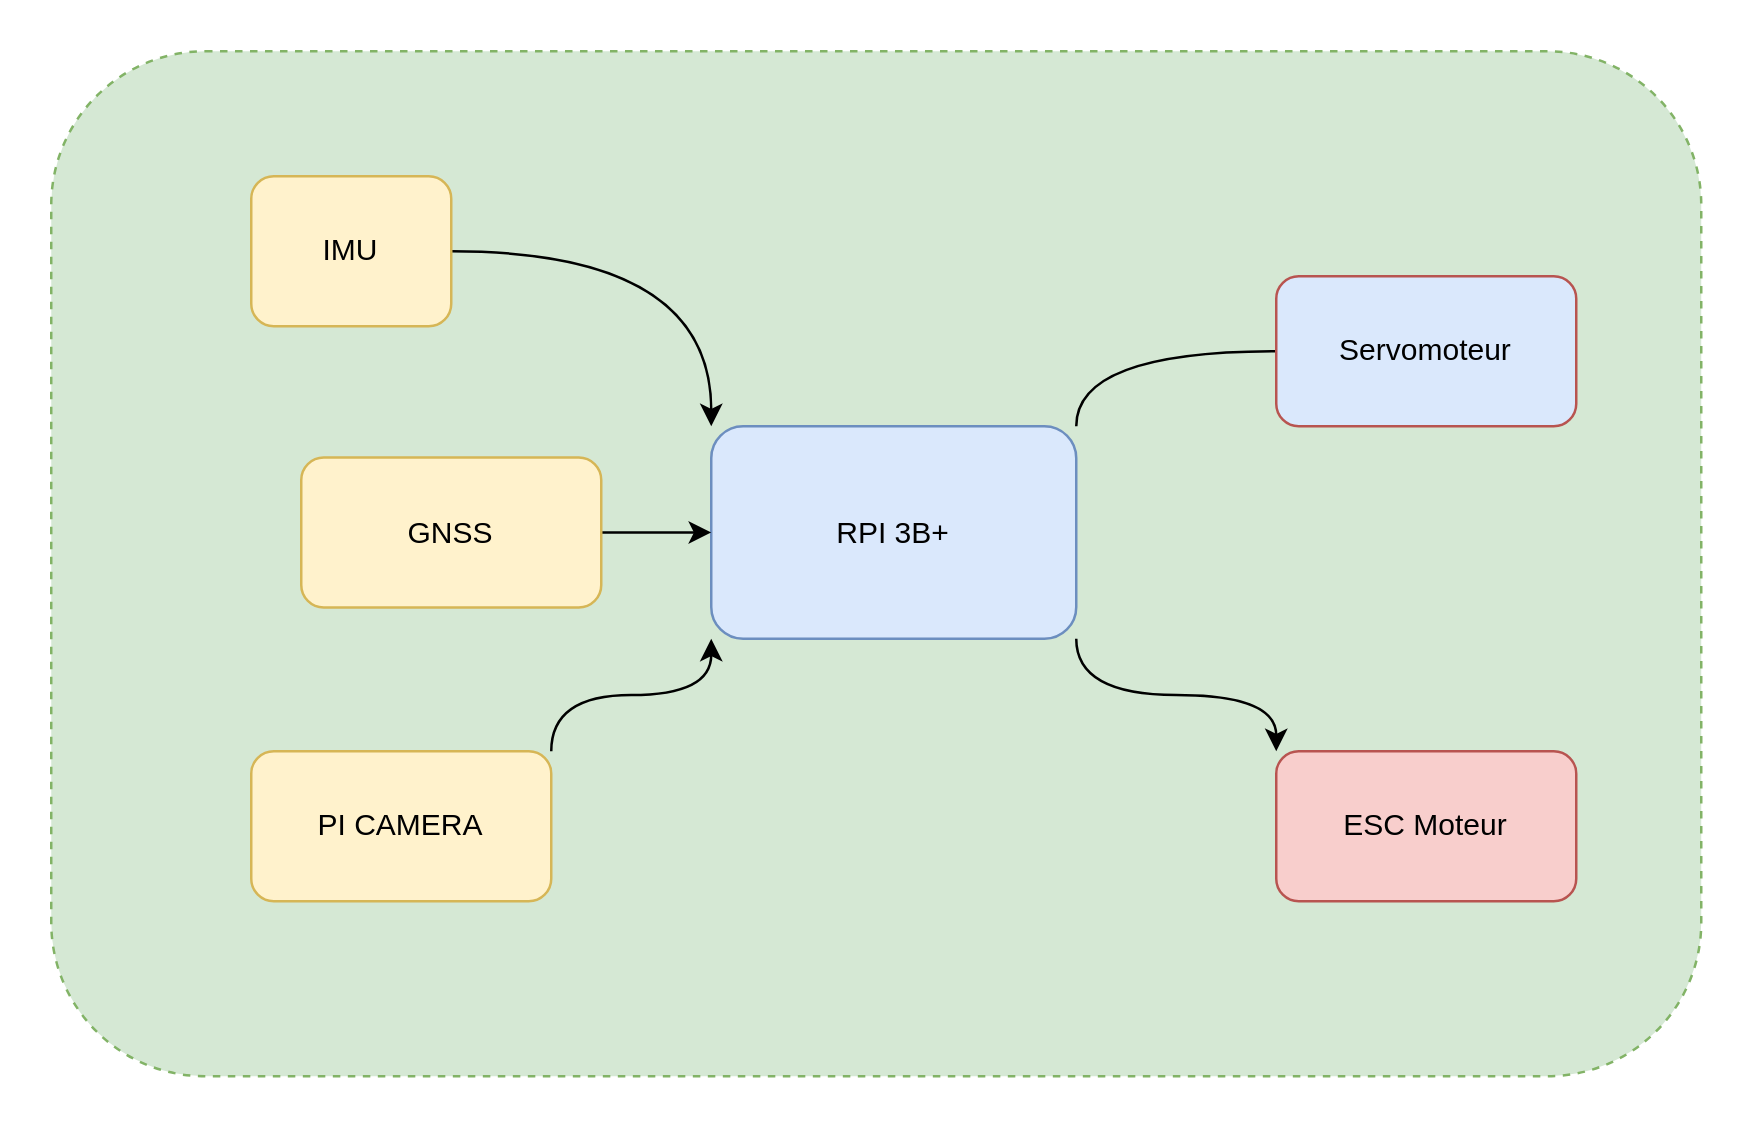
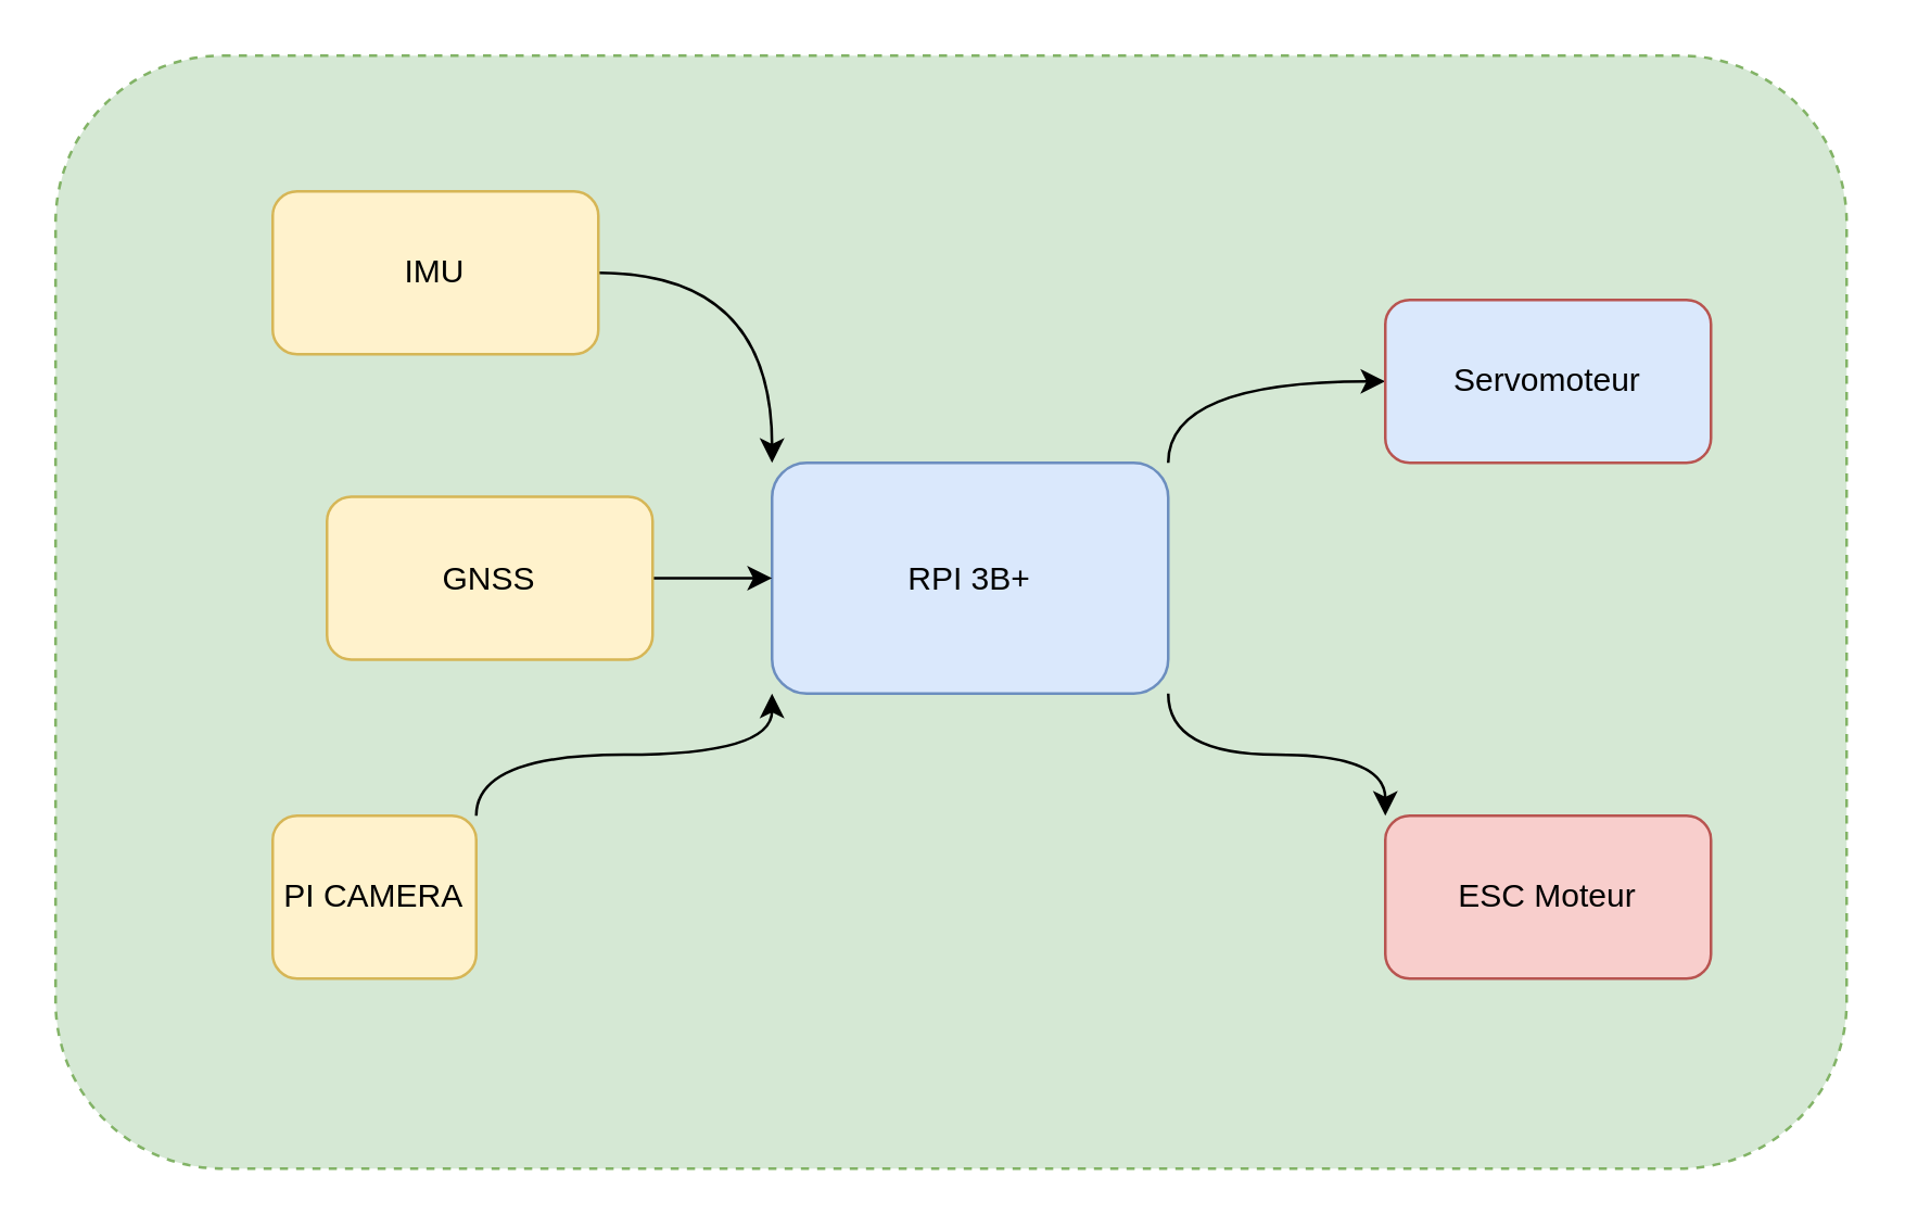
- <mxCell id="7" value="IMU" style="rounded=1;whiteSpace=wrap;html=1;fillColor=#fff2cc;strokeColor=#d6b656;" vertex="1" parent="1"><mxGeometry x="100" y="70" width="80" height="60" as="geometry" /></mxCell>
+ <mxCell id="7" value="IMU" style="rounded=1;whiteSpace=wrap;html=1;fillColor=#fff2cc;strokeColor=#d6b656;" vertex="1" parent="1"><mxGeometry x="100" y="70" width="120" height="60" as="geometry" /></mxCell>
- <mxCell id="3" style="edgeStyle=orthogonalEdgeStyle;rounded=0;orthogonalLoop=1;jettySize=auto;html=1;exitX=1;exitY=0;exitDx=0;exitDy=0;curved=1;endArrow=none;" edge="1" parent="1" source="5" target="12"><mxGeometry relative="1" as="geometry" /></mxCell>
+ <mxCell id="3" style="edgeStyle=orthogonalEdgeStyle;rounded=0;orthogonalLoop=1;jettySize=auto;html=1;exitX=1;exitY=0;exitDx=0;exitDy=0;curved=1;" edge="1" parent="1" source="5" target="12"><mxGeometry relative="1" as="geometry" /></mxCell>
- <mxCell id="11" value="PI CAMERA" style="rounded=1;whiteSpace=wrap;html=1;fillColor=#fff2cc;strokeColor=#d6b656;" vertex="1" parent="1"><mxGeometry x="100" y="300" width="120" height="60" as="geometry" /></mxCell>
+ <mxCell id="11" value="PI CAMERA" style="rounded=1;whiteSpace=wrap;html=1;fillColor=#fff2cc;strokeColor=#d6b656;" vertex="1" parent="1"><mxGeometry x="100" y="300" width="75" height="60" as="geometry" /></mxCell>
